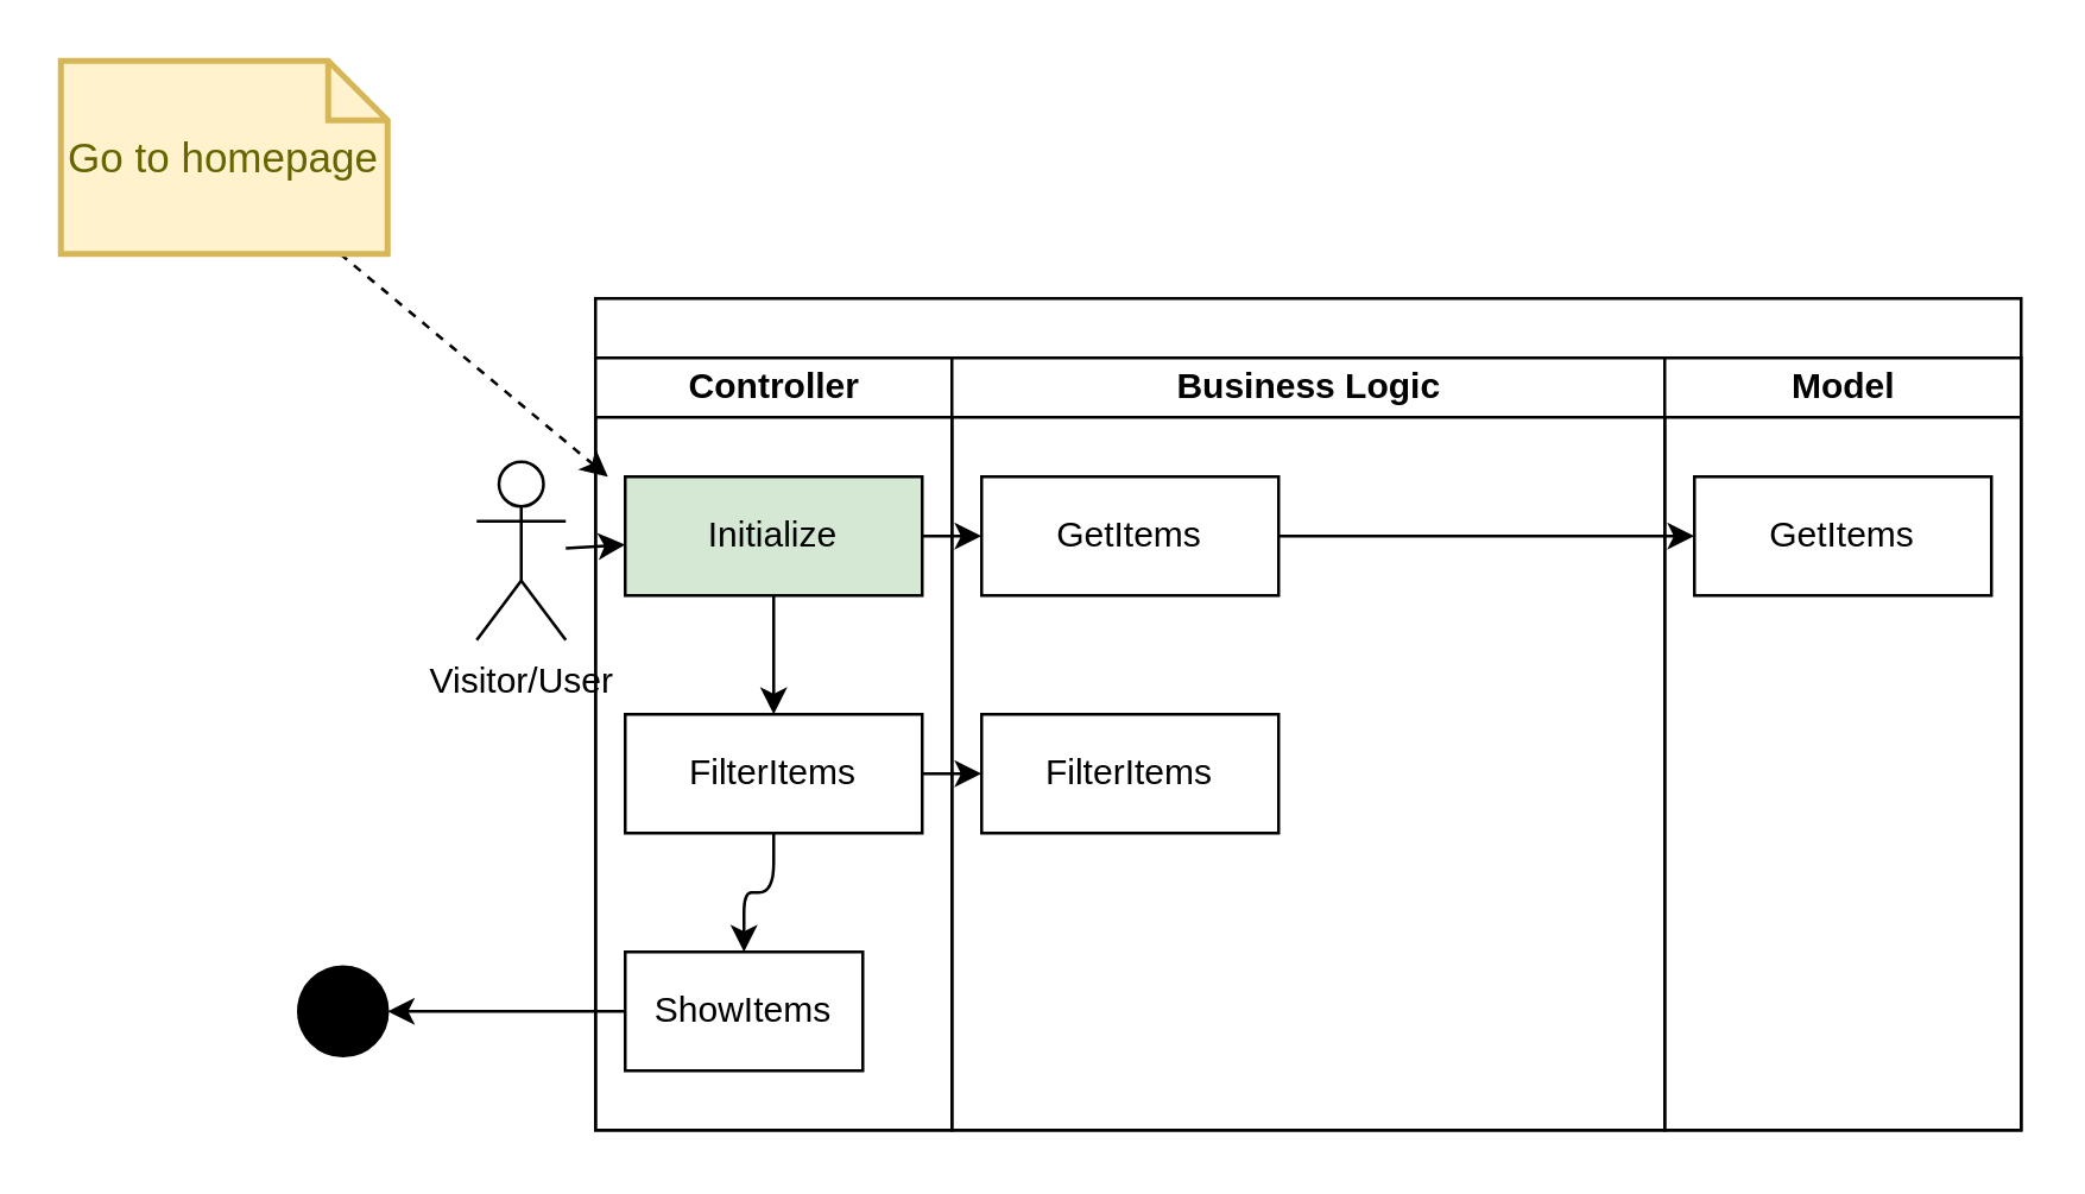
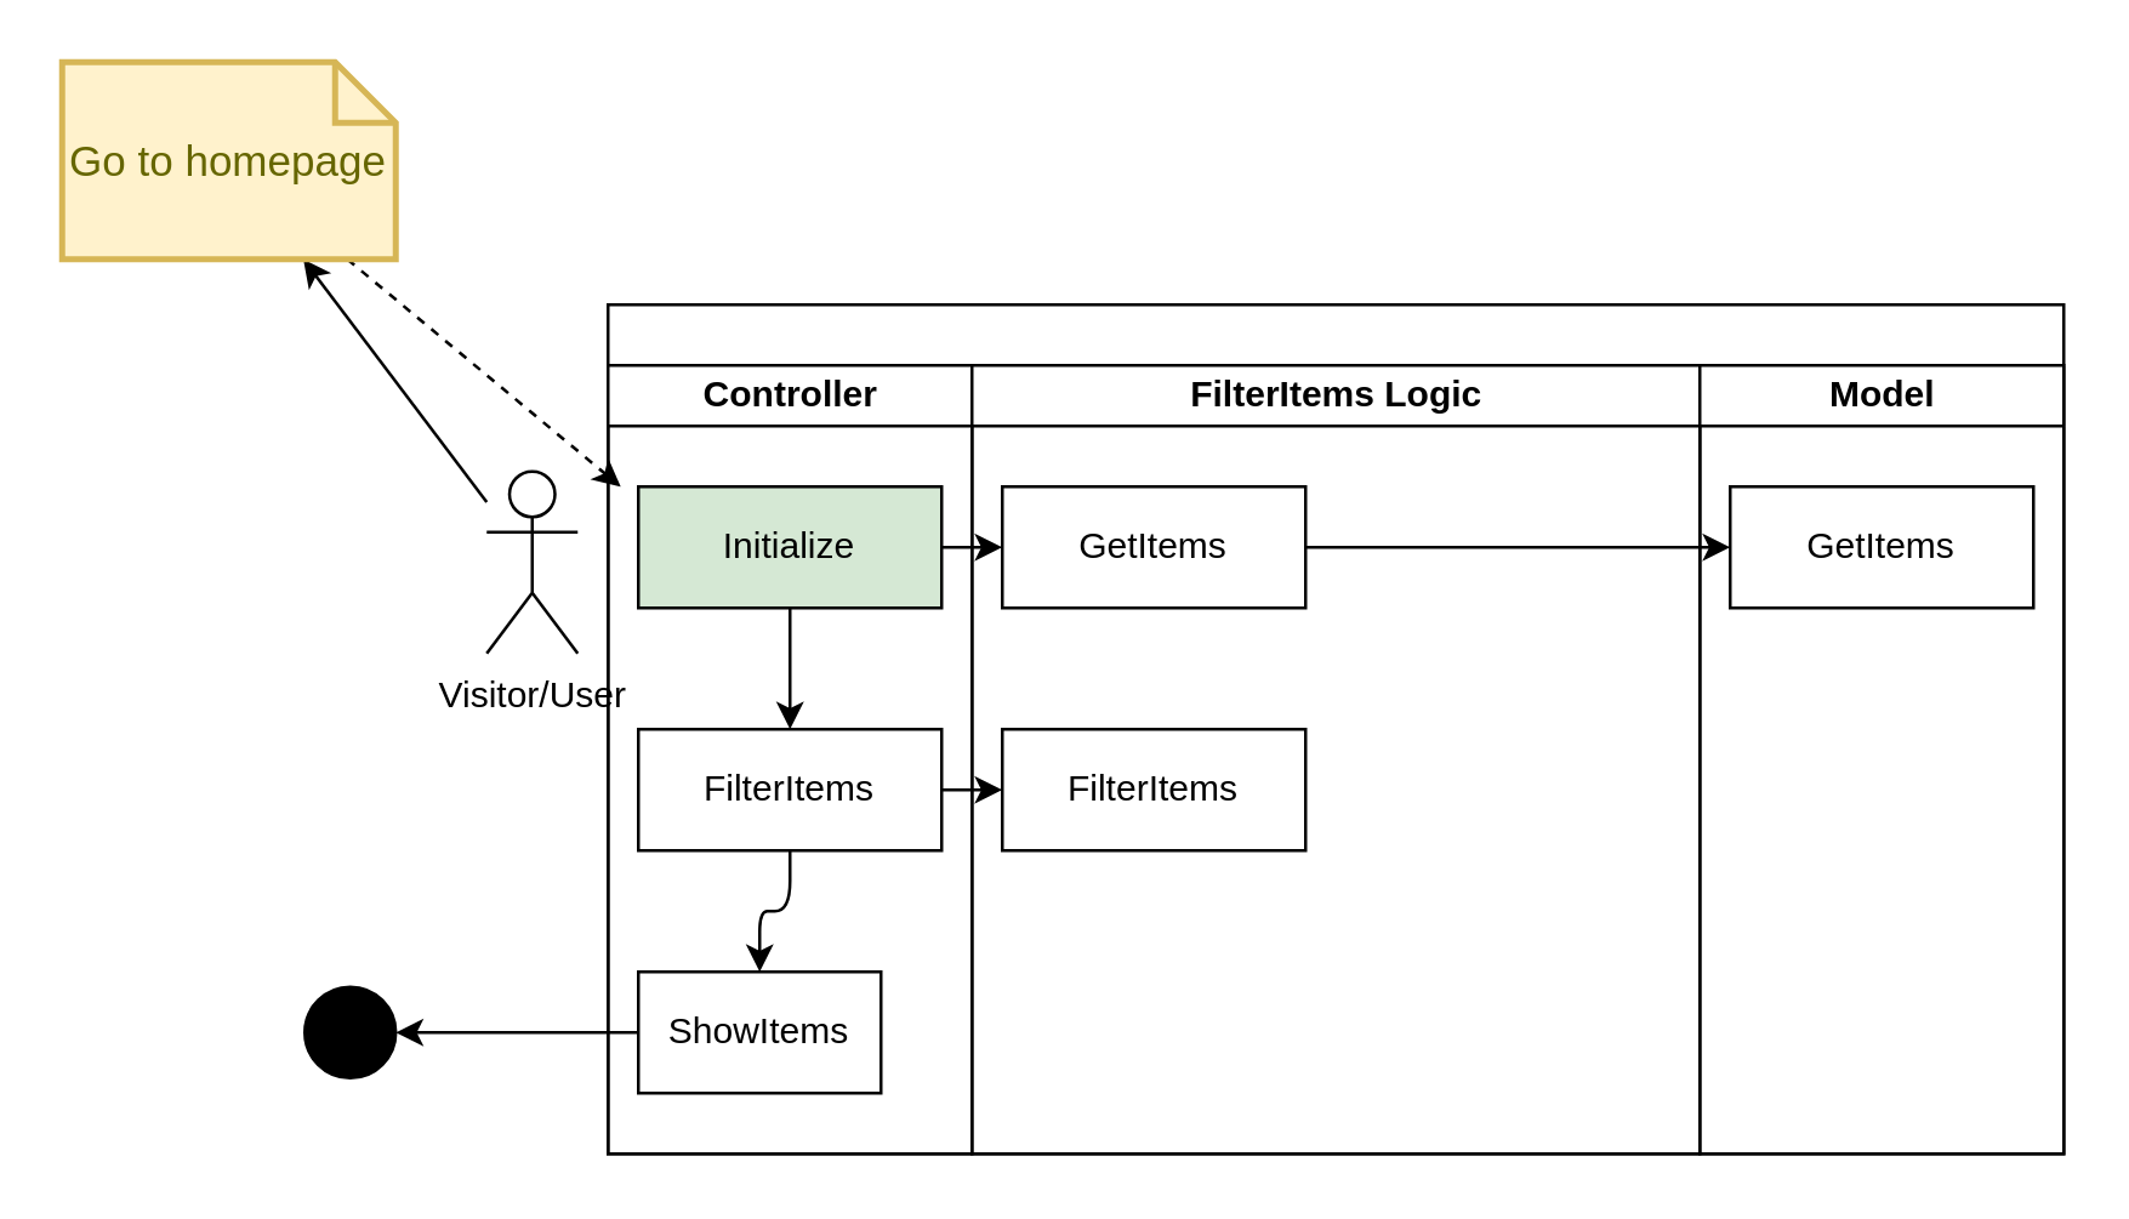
- <mxCell id="10" value="Business Logic" style="swimlane;startSize=20;html=1;" parent="2" vertex="1"><mxGeometry x="120" y="20" width="240" height="260" as="geometry" /></mxCell>
+ <mxCell id="10" value="FilterItems Logic" style="swimlane;startSize=20;html=1;" parent="2" vertex="1"><mxGeometry x="120" y="20" width="240" height="260" as="geometry" /></mxCell>
- <mxCell id="17" style="edgeStyle=none;html=1;" parent="1" source="18" target="5" edge="1"><mxGeometry relative="1" as="geometry" /></mxCell>
+ <mxCell id="17" style="edgeStyle=none;html=1;" parent="1" source="18" target="22" edge="1"><mxGeometry relative="1" as="geometry" /></mxCell>
